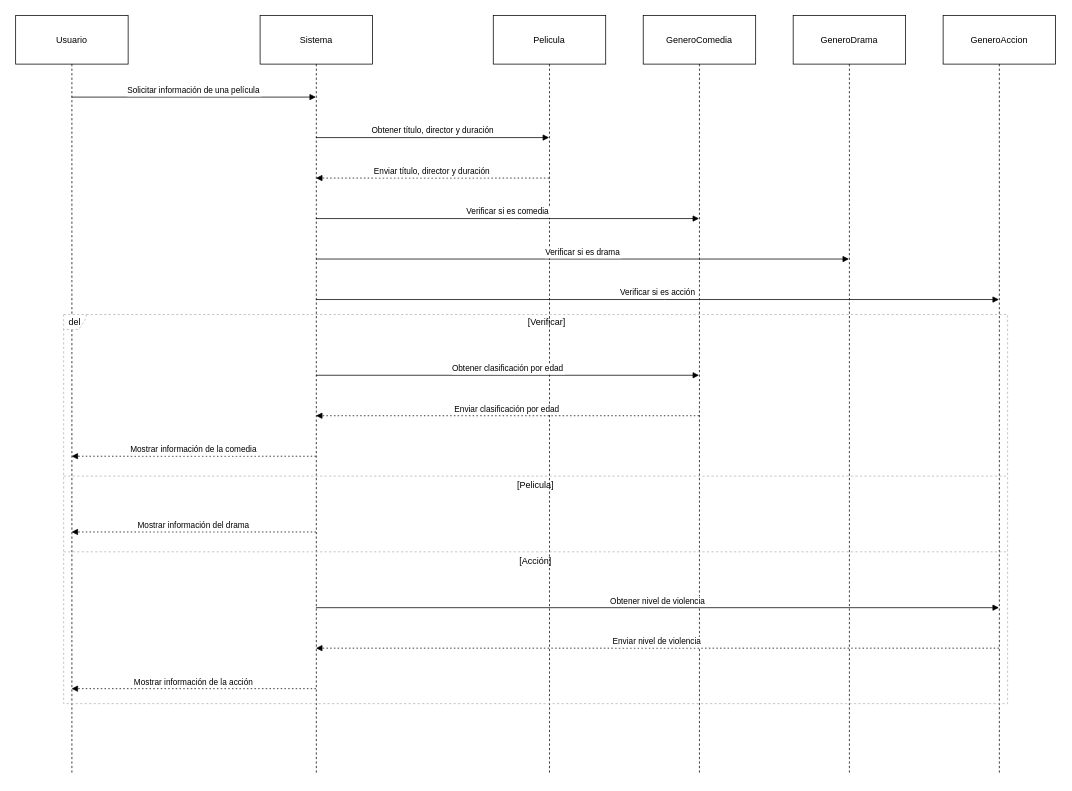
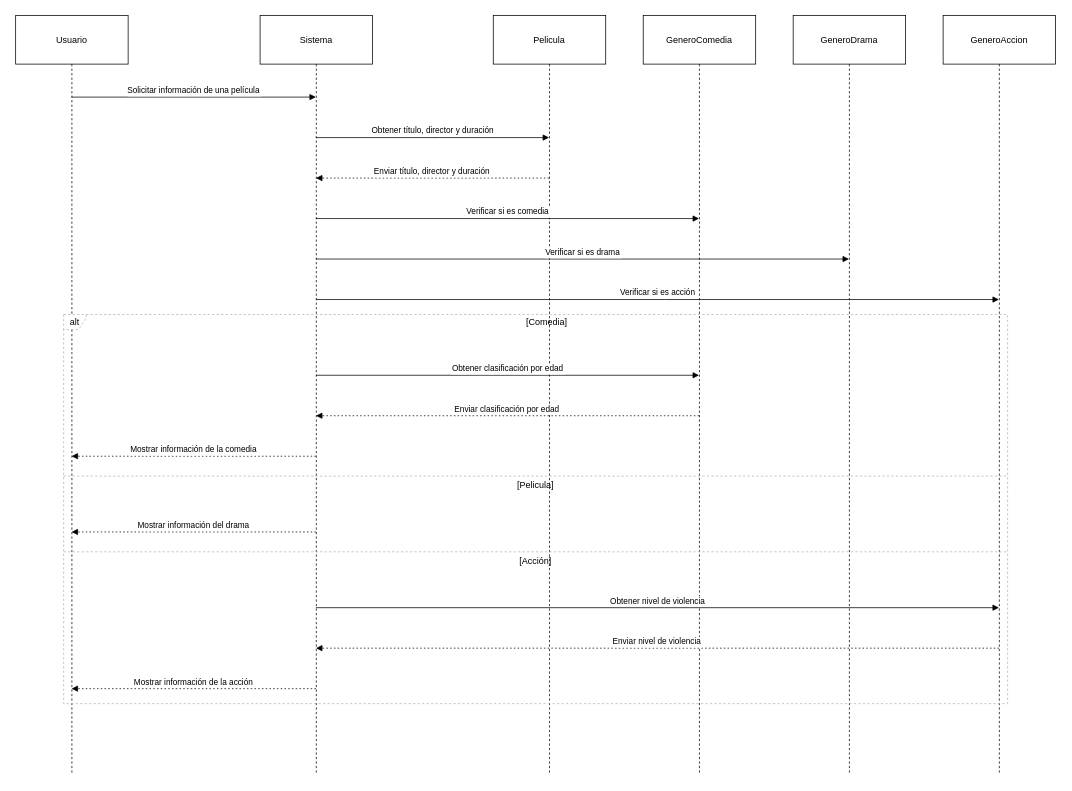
- <mxCell id="9" value="[Verificar]" style="text;strokeColor=none;fillColor=none;align=center;verticalAlign=middle;whiteSpace=wrap;" parent="8" vertex="1"><mxGeometry x="30" width="1229" height="20" as="geometry" /></mxCell>
+ <mxCell id="9" value="[Comedia]" style="text;strokeColor=none;fillColor=none;align=center;verticalAlign=middle;whiteSpace=wrap;" parent="8" vertex="1"><mxGeometry x="30" width="1229" height="20" as="geometry" /></mxCell>
- <mxCell id="8" value="del" style="shape=umlFrame;dashed=1;pointerEvents=0;dropTarget=0;strokeColor=#B3B3B3;height=20;width=30" parent="1" vertex="1"><mxGeometry x="84" y="419" width="1259" height="519" as="geometry" /></mxCell>
+ <mxCell id="8" value="alt" style="shape=umlFrame;dashed=1;pointerEvents=0;dropTarget=0;strokeColor=#B3B3B3;height=20;width=30" parent="1" vertex="1"><mxGeometry x="84" y="419" width="1259" height="519" as="geometry" /></mxCell>
